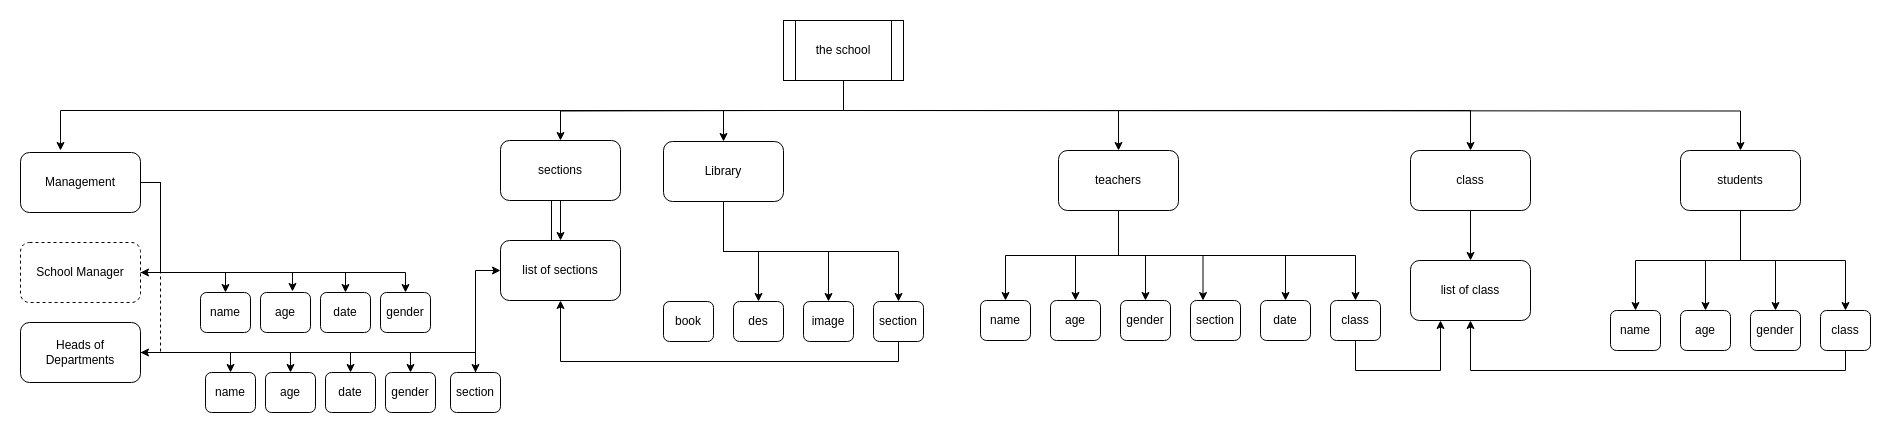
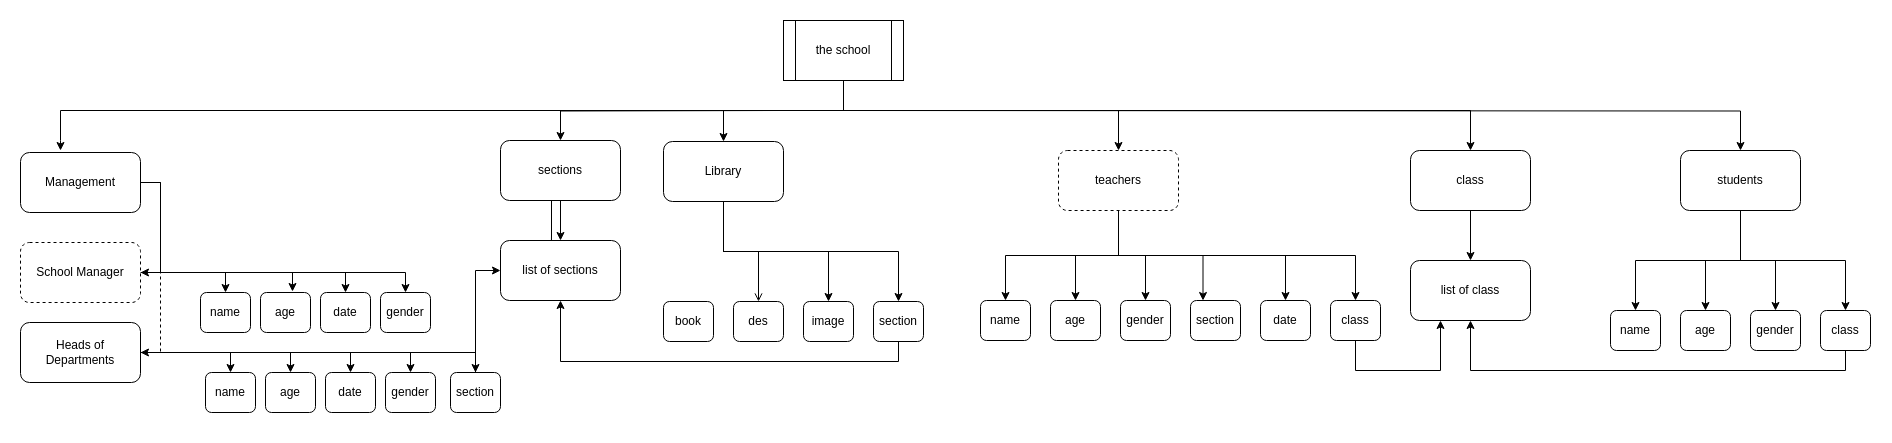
- <mxCell id="18" value="teachers" style="rounded=1;whiteSpace=wrap;html=1;" parent="1" vertex="1"><mxGeometry x="1058" y="150" width="120" height="60" as="geometry" /></mxCell>
+ <mxCell id="18" value="teachers" style="rounded=1;whiteSpace=wrap;html=1;dashed=1;" parent="1" vertex="1"><mxGeometry x="1058" y="150" width="120" height="60" as="geometry" /></mxCell>
- <mxCell id="65" style="edgeStyle=orthogonalEdgeStyle;rounded=0;orthogonalLoop=1;jettySize=auto;html=1;entryX=0.5;entryY=0;entryDx=0;entryDy=0;" edge="1" parent="64" source="68" target="70"><mxGeometry relative="1" as="geometry" /></mxCell>
+ <mxCell id="65" style="edgeStyle=orthogonalEdgeStyle;rounded=0;orthogonalLoop=1;jettySize=auto;html=1;entryX=0.5;entryY=0;entryDx=0;entryDy=0;endArrow=open;" edge="1" parent="64" source="68" target="70"><mxGeometry relative="1" as="geometry" /></mxCell>
